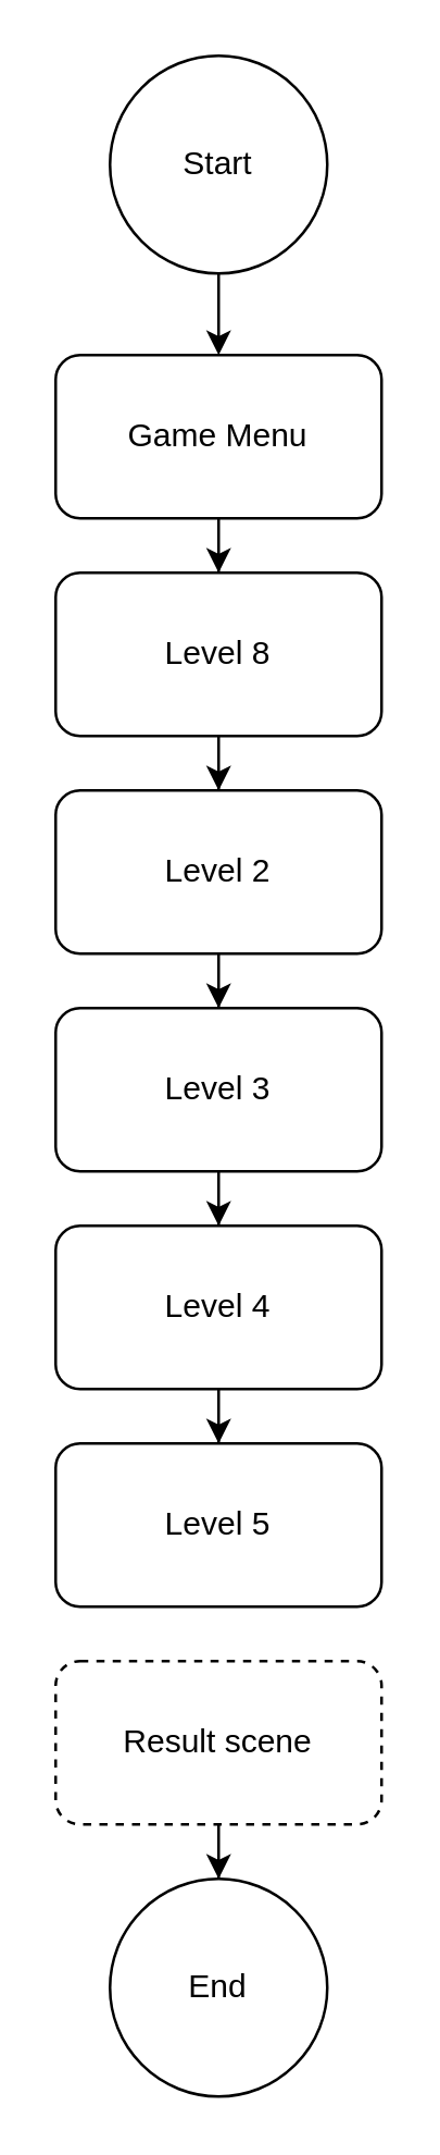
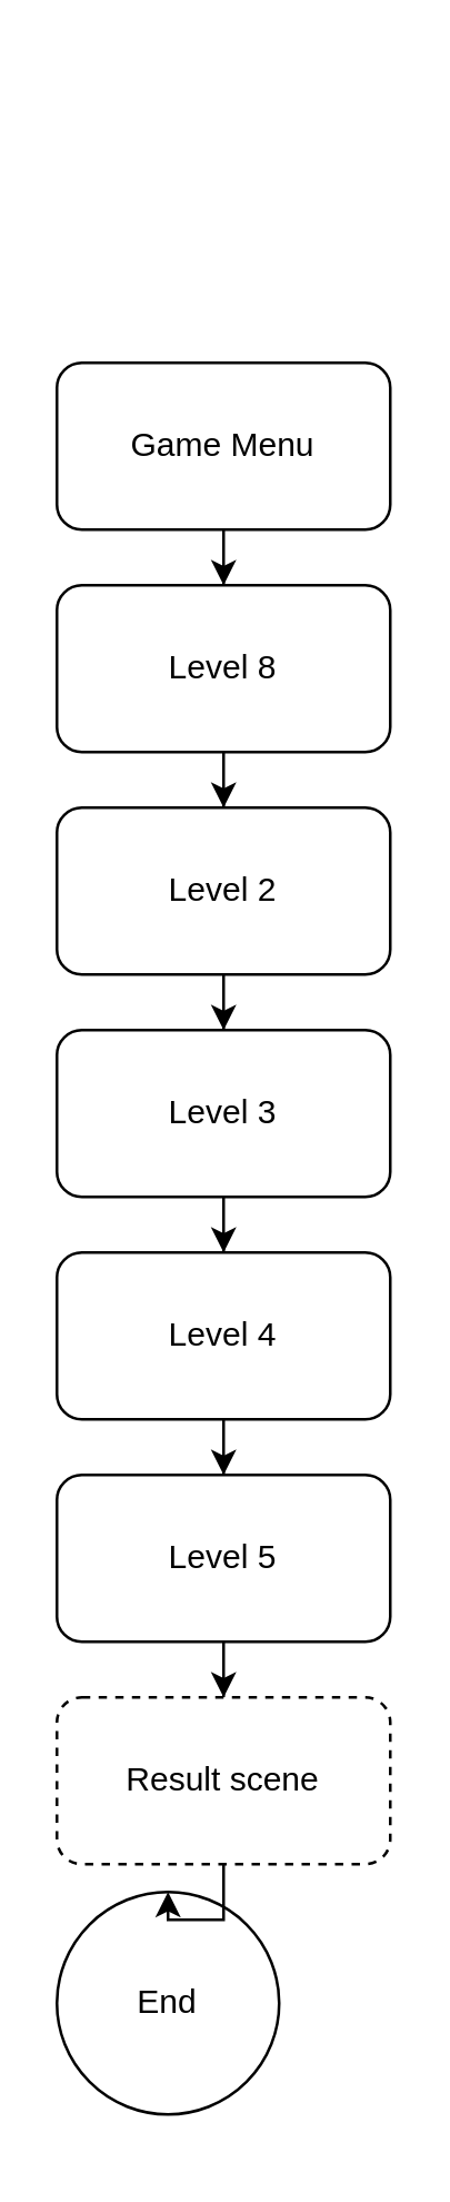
- <mxCell id="3" value="Start" style="ellipse;whiteSpace=wrap;html=1;aspect=fixed;" vertex="1" parent="1"><mxGeometry x="40" y="20" width="80" height="80" as="geometry" /></mxCell>
- <mxCell id="2" value="" style="edgeStyle=orthogonalEdgeStyle;rounded=0;orthogonalLoop=1;jettySize=auto;html=1;" edge="1" parent="1" source="3" target="5"><mxGeometry relative="1" as="geometry" /></mxCell>
+ <mxCell id="14" value="" style="edgeStyle=orthogonalEdgeStyle;rounded=0;orthogonalLoop=1;jettySize=auto;html=1;" edge="1" parent="1" source="15" target="18"><mxGeometry relative="1" as="geometry" /></mxCell>
- <mxCell id="16" value="End" style="ellipse;whiteSpace=wrap;html=1;aspect=fixed;" vertex="1" parent="1"><mxGeometry x="40" y="690" width="80" height="80" as="geometry" /></mxCell>
+ <mxCell id="16" value="End" style="ellipse;whiteSpace=wrap;html=1;aspect=fixed;" vertex="1" parent="1"><mxGeometry x="20" y="680" width="80" height="80" as="geometry" /></mxCell>
